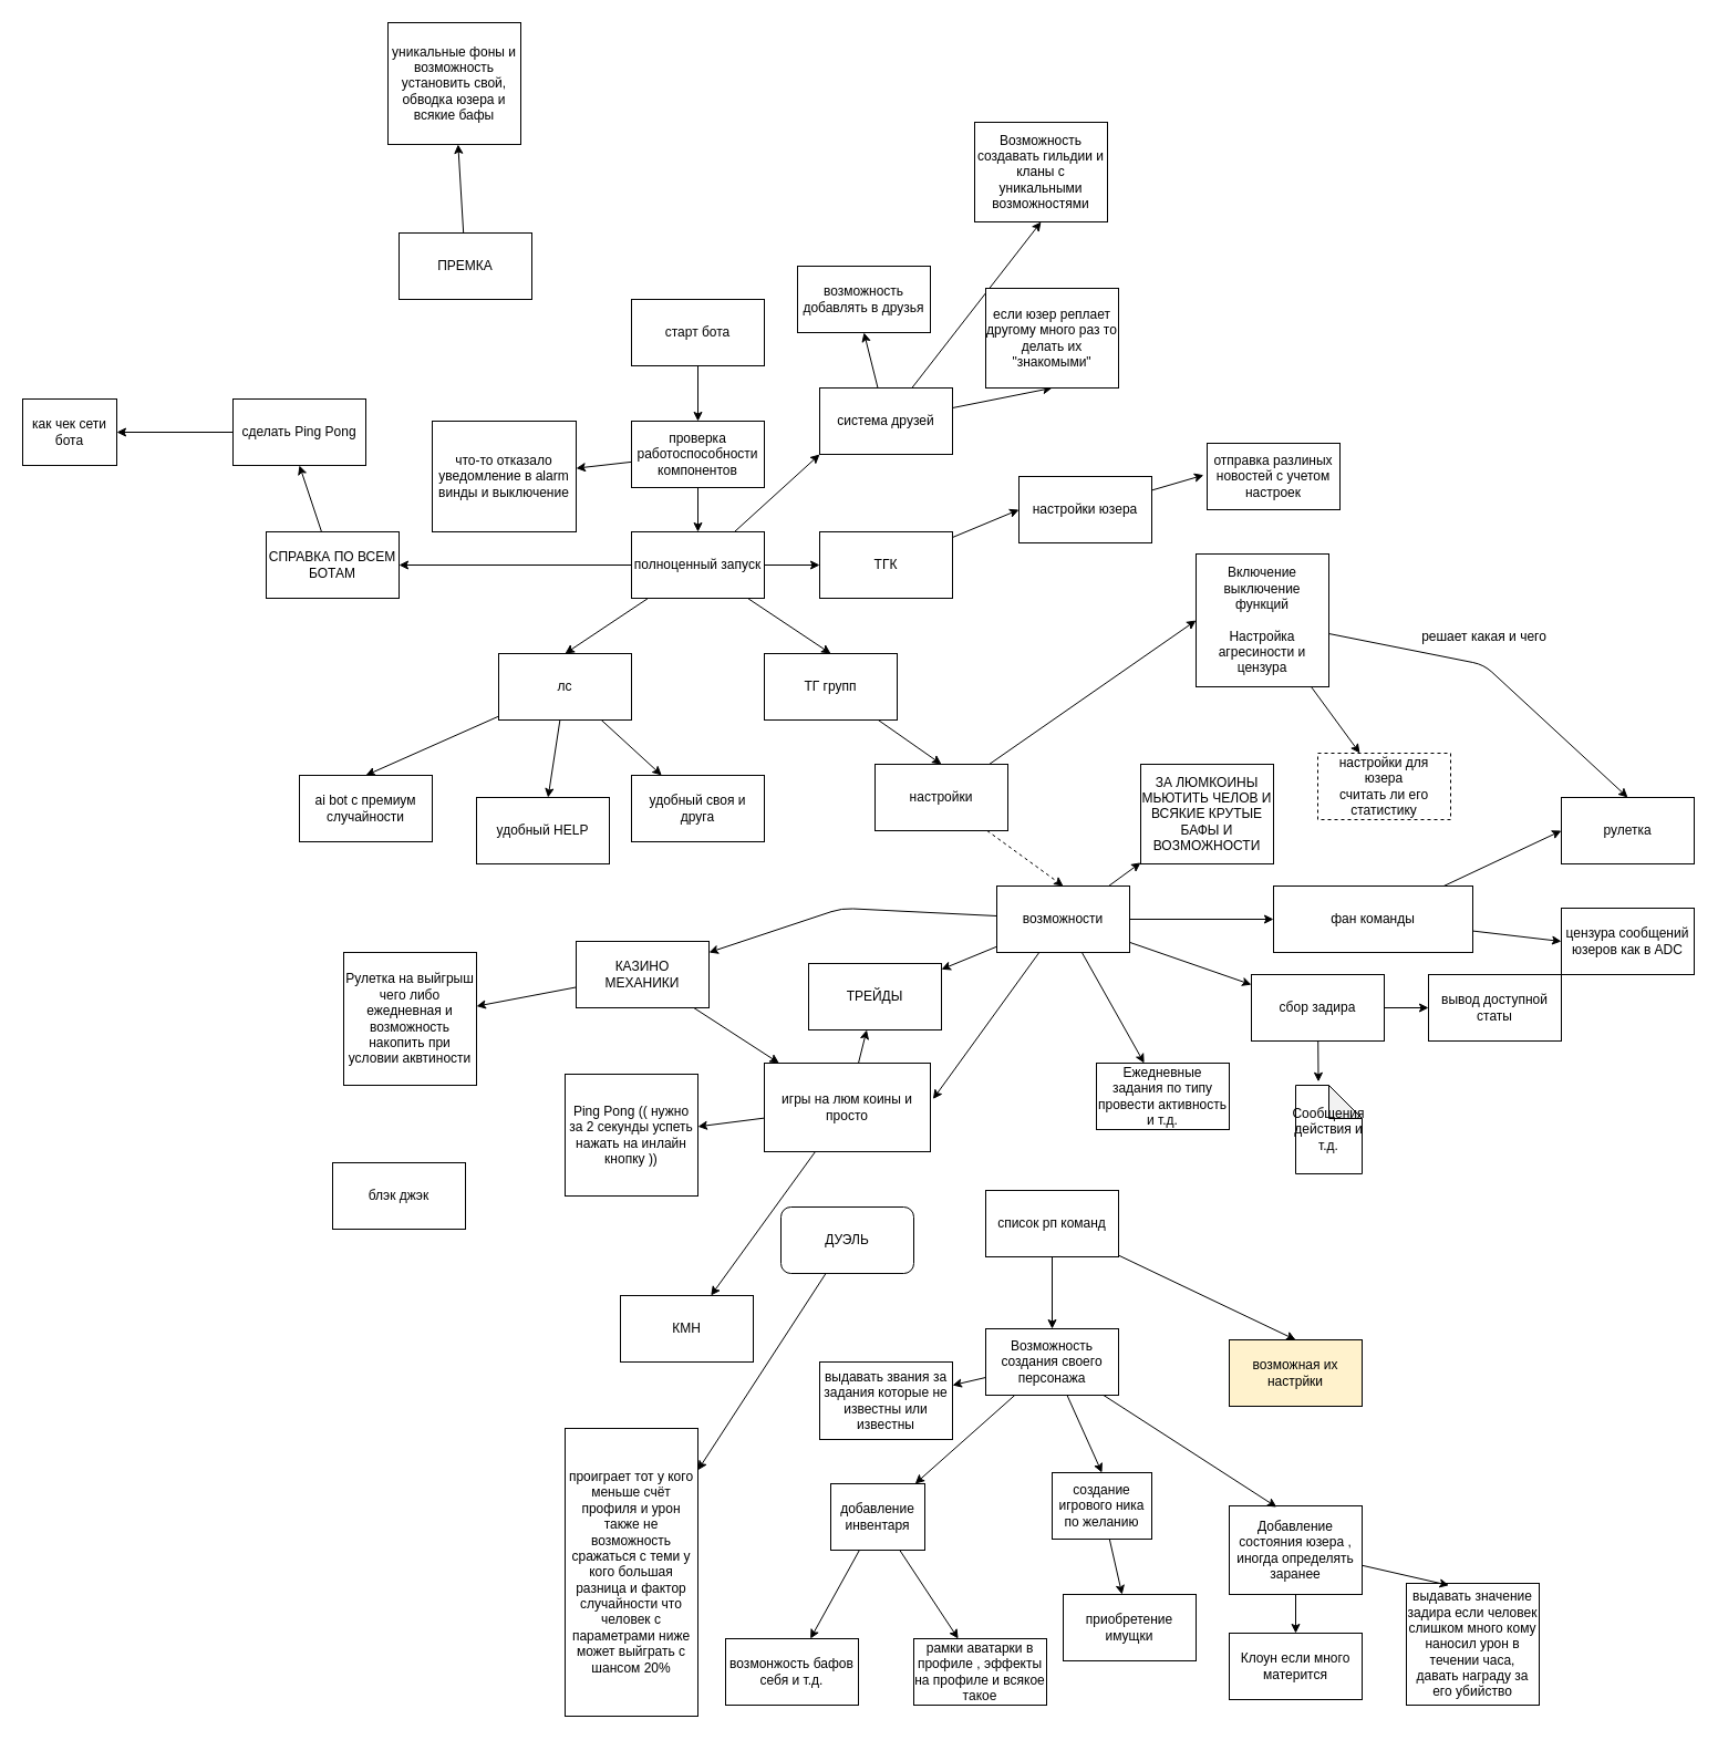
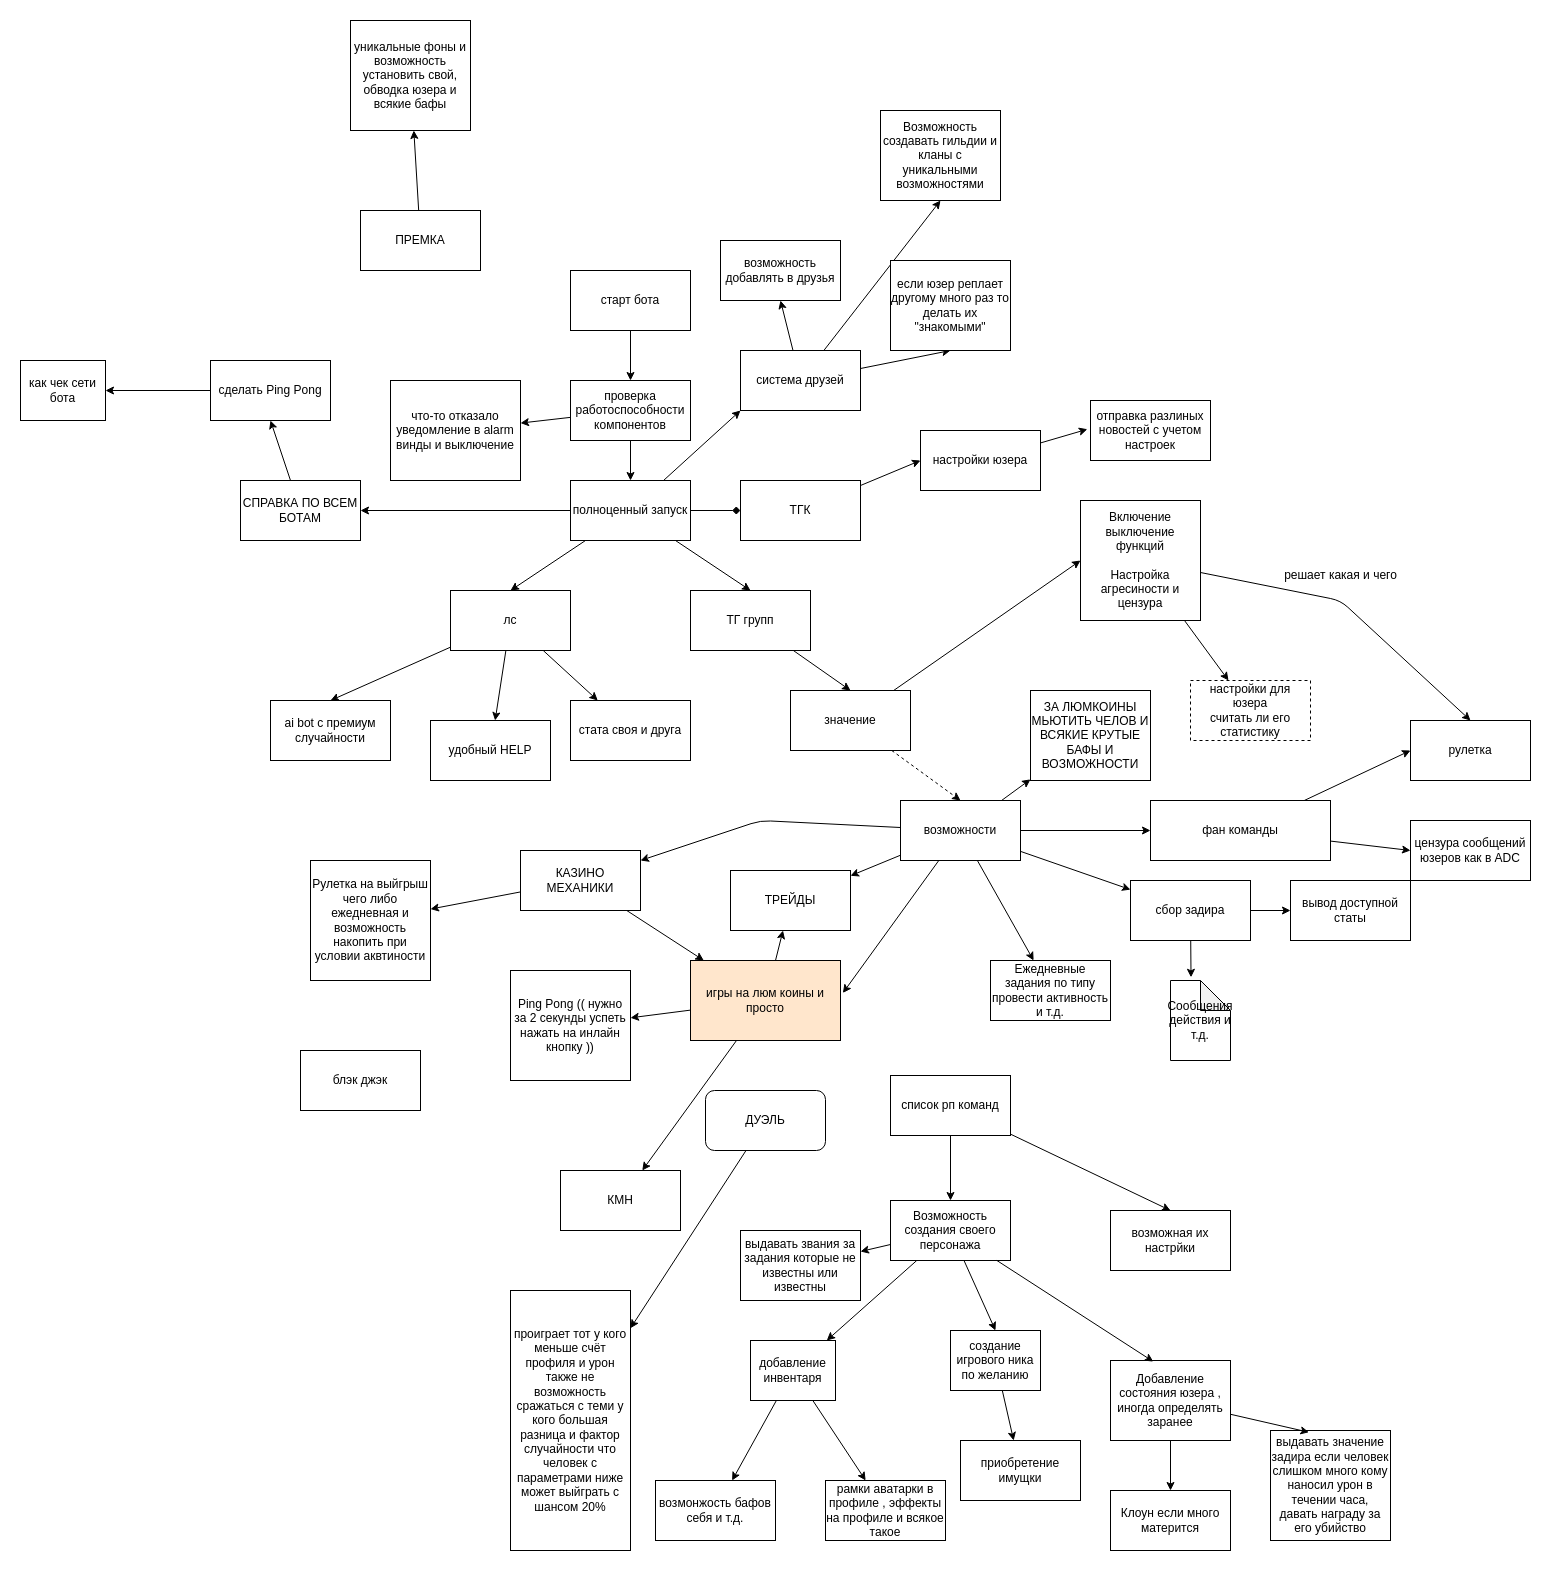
- <mxCell id="9" style="edgeStyle=none;html=1;entryX=0;entryY=0.5;entryDx=0;entryDy=0;" parent="1" source="13" target="26" edge="1"><mxGeometry relative="1" as="geometry" /></mxCell>
+ <mxCell id="9" style="edgeStyle=none;html=1;entryX=0;entryY=0.5;entryDx=0;entryDy=0;endArrow=diamond;" parent="1" source="13" target="26" edge="1"><mxGeometry relative="1" as="geometry" /></mxCell>
- <mxCell id="43" value="настройки" style="rounded=0;whiteSpace=wrap;html=1;" parent="1" vertex="1"><mxGeometry x="790" y="690" width="120" height="60" as="geometry" /></mxCell>
+ <mxCell id="43" value="значение" style="rounded=0;whiteSpace=wrap;html=1;" parent="1" vertex="1"><mxGeometry x="790" y="690" width="120" height="60" as="geometry" /></mxCell>
- <mxCell id="54" value="удобный своя и друга" style="rounded=0;whiteSpace=wrap;html=1;" parent="1" vertex="1"><mxGeometry x="570" y="700" width="120" height="60" as="geometry" /></mxCell>
+ <mxCell id="54" value="стата своя и друга" style="rounded=0;whiteSpace=wrap;html=1;" parent="1" vertex="1"><mxGeometry x="570" y="700" width="120" height="60" as="geometry" /></mxCell>
- <mxCell id="73" value="игры на люм коины и просто" style="rounded=0;whiteSpace=wrap;html=1;" vertex="1" parent="1"><mxGeometry x="690" y="960" width="150" height="80" as="geometry" /></mxCell>
+ <mxCell id="73" value="игры на люм коины и просто" style="rounded=0;whiteSpace=wrap;html=1;fillColor=#ffe6cc;" vertex="1" parent="1"><mxGeometry x="690" y="960" width="150" height="80" as="geometry" /></mxCell>
- <mxCell id="38" value="возможная их настрйки" style="rounded=0;whiteSpace=wrap;html=1;fillColor=#fff2cc;" parent="1" vertex="1"><mxGeometry x="1110" y="1210" width="120" height="60" as="geometry" /></mxCell>
+ <mxCell id="38" value="возможная их настрйки" style="rounded=0;whiteSpace=wrap;html=1;" parent="1" vertex="1"><mxGeometry x="1110" y="1210" width="120" height="60" as="geometry" /></mxCell>
- <mxCell id="106" value="Клоун если много матерится" style="rounded=0;whiteSpace=wrap;html=1;" vertex="1" parent="1"><mxGeometry x="1110" y="1475" width="120" height="60" as="geometry" /></mxCell>
+ <mxCell id="106" value="Клоун если много матерится" style="rounded=0;whiteSpace=wrap;html=1;" vertex="1" parent="1"><mxGeometry x="1110" y="1490" width="120" height="60" as="geometry" /></mxCell>
